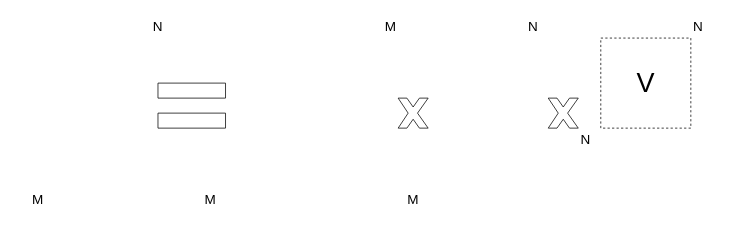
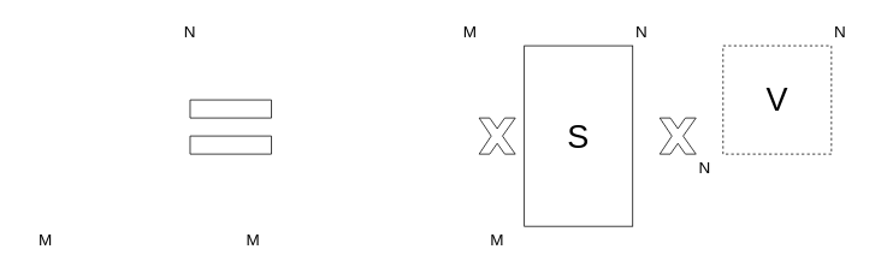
+ <mxCell id="2" value="&lt;font style=&quot;font-size: 36px;&quot;&gt;S&lt;/font&gt;" style="rounded=0;whiteSpace=wrap;html=1;" vertex="1" parent="1"><mxGeometry x="580" y="50" width="120" height="200" as="geometry" /></mxCell>
